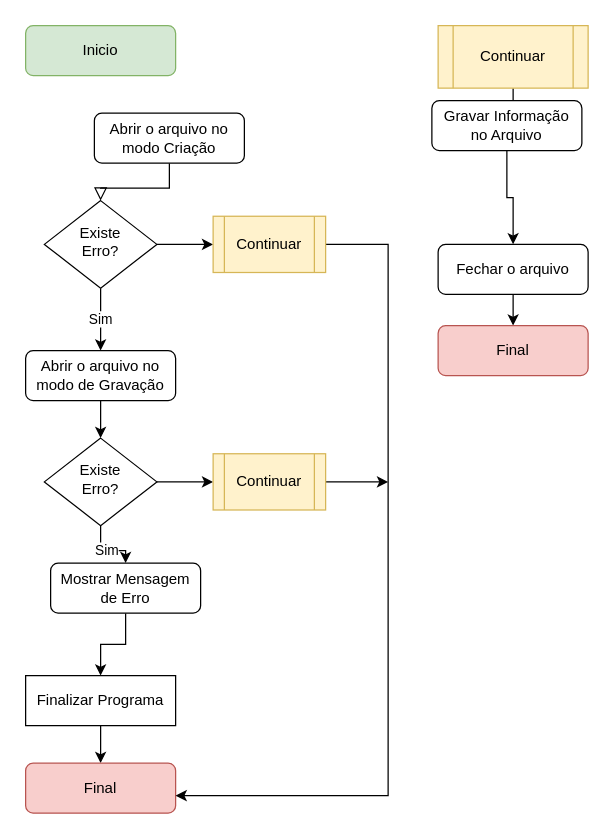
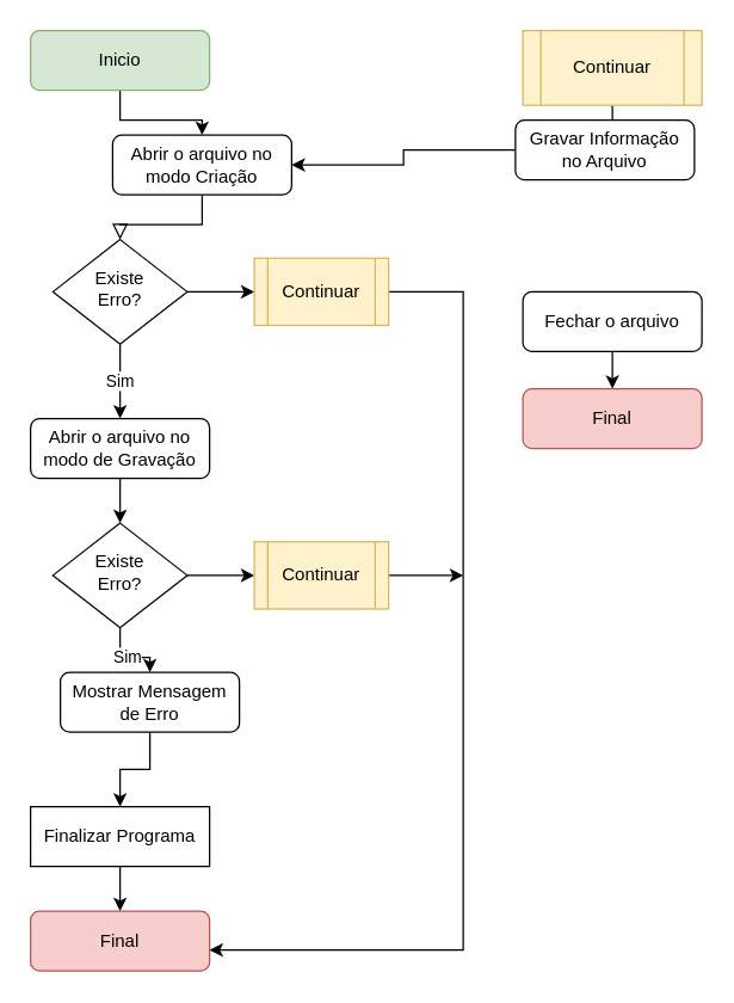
+ <mxCell id="7" style="edgeStyle=orthogonalEdgeStyle;rounded=0;orthogonalLoop=1;jettySize=auto;html=1;" parent="1" source="8" target="3" edge="1"><mxGeometry relative="1" as="geometry" /></mxCell>
- <mxCell id="21" value="" style="edgeStyle=orthogonalEdgeStyle;rounded=0;orthogonalLoop=1;jettySize=auto;html=1;" parent="1" source="22" target="24" edge="1"><mxGeometry relative="1" as="geometry" /></mxCell>
+ <mxCell id="21" value="" style="edgeStyle=orthogonalEdgeStyle;rounded=0;orthogonalLoop=1;jettySize=auto;html=1;" parent="1" source="22" target="3" edge="1"><mxGeometry relative="1" as="geometry" /></mxCell>
